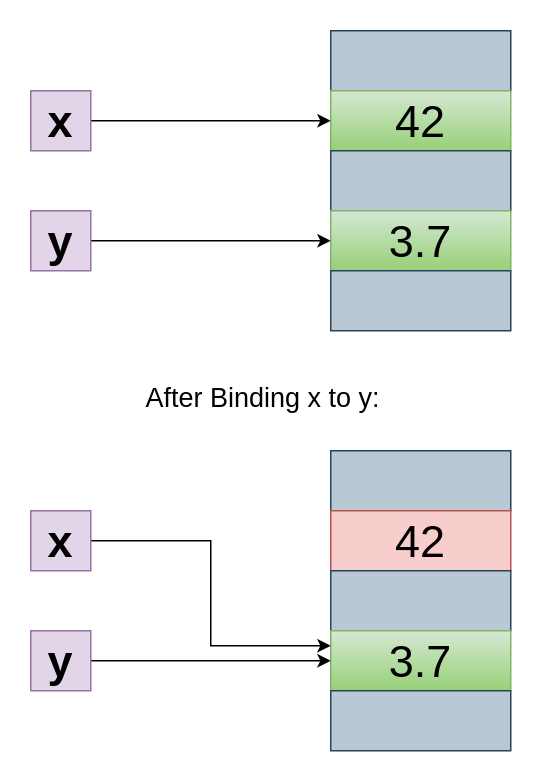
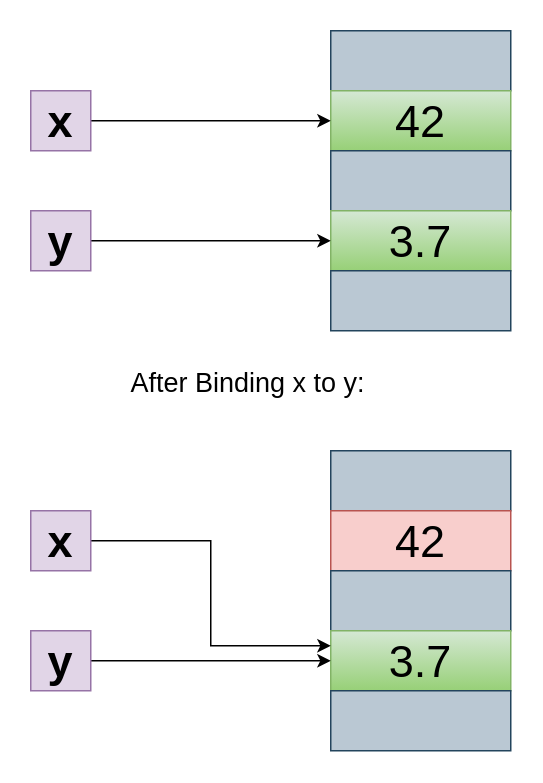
- <mxCell id="20" value="&lt;font style=&quot;font-size: 18px;&quot;&gt;After Binding x to y:&lt;/font&gt;" style="text;html=1;align=center;verticalAlign=middle;whiteSpace=wrap;rounded=0;" vertex="1" parent="1"><mxGeometry x="40" y="250" width="270" height="30" as="geometry" /></mxCell>
+ <mxCell id="20" value="&lt;font style=&quot;font-size: 18px;&quot;&gt;After Binding x to y:&lt;/font&gt;" style="text;html=1;align=center;verticalAlign=middle;whiteSpace=wrap;rounded=0;" vertex="1" parent="1"><mxGeometry x="30" y="240" width="270" height="30" as="geometry" /></mxCell>
